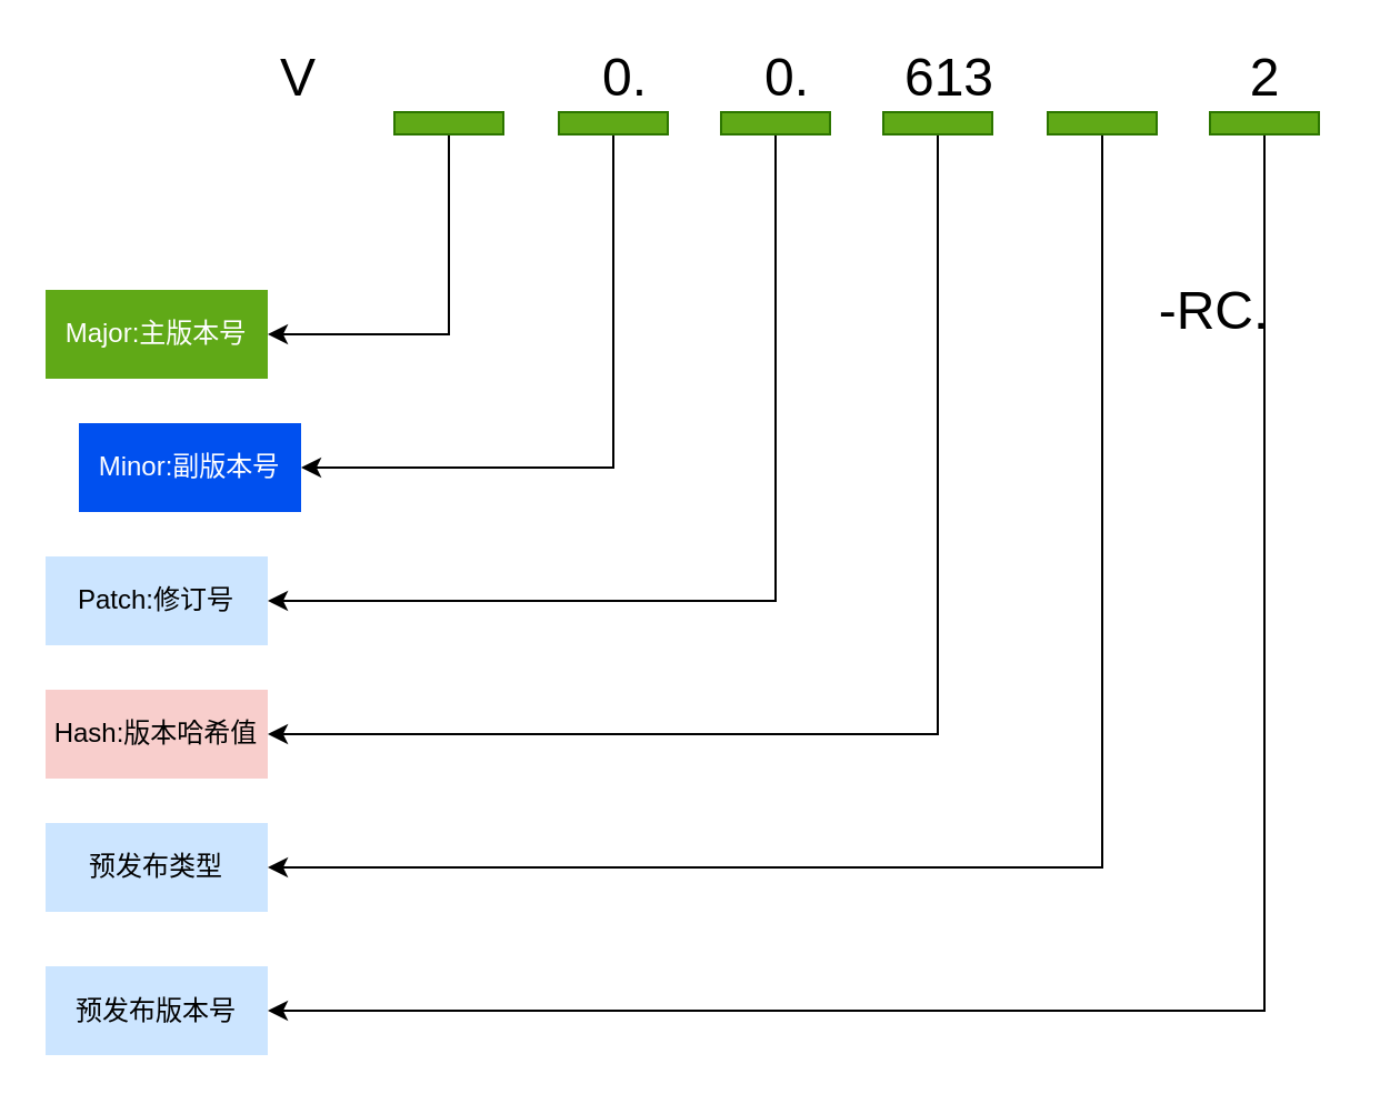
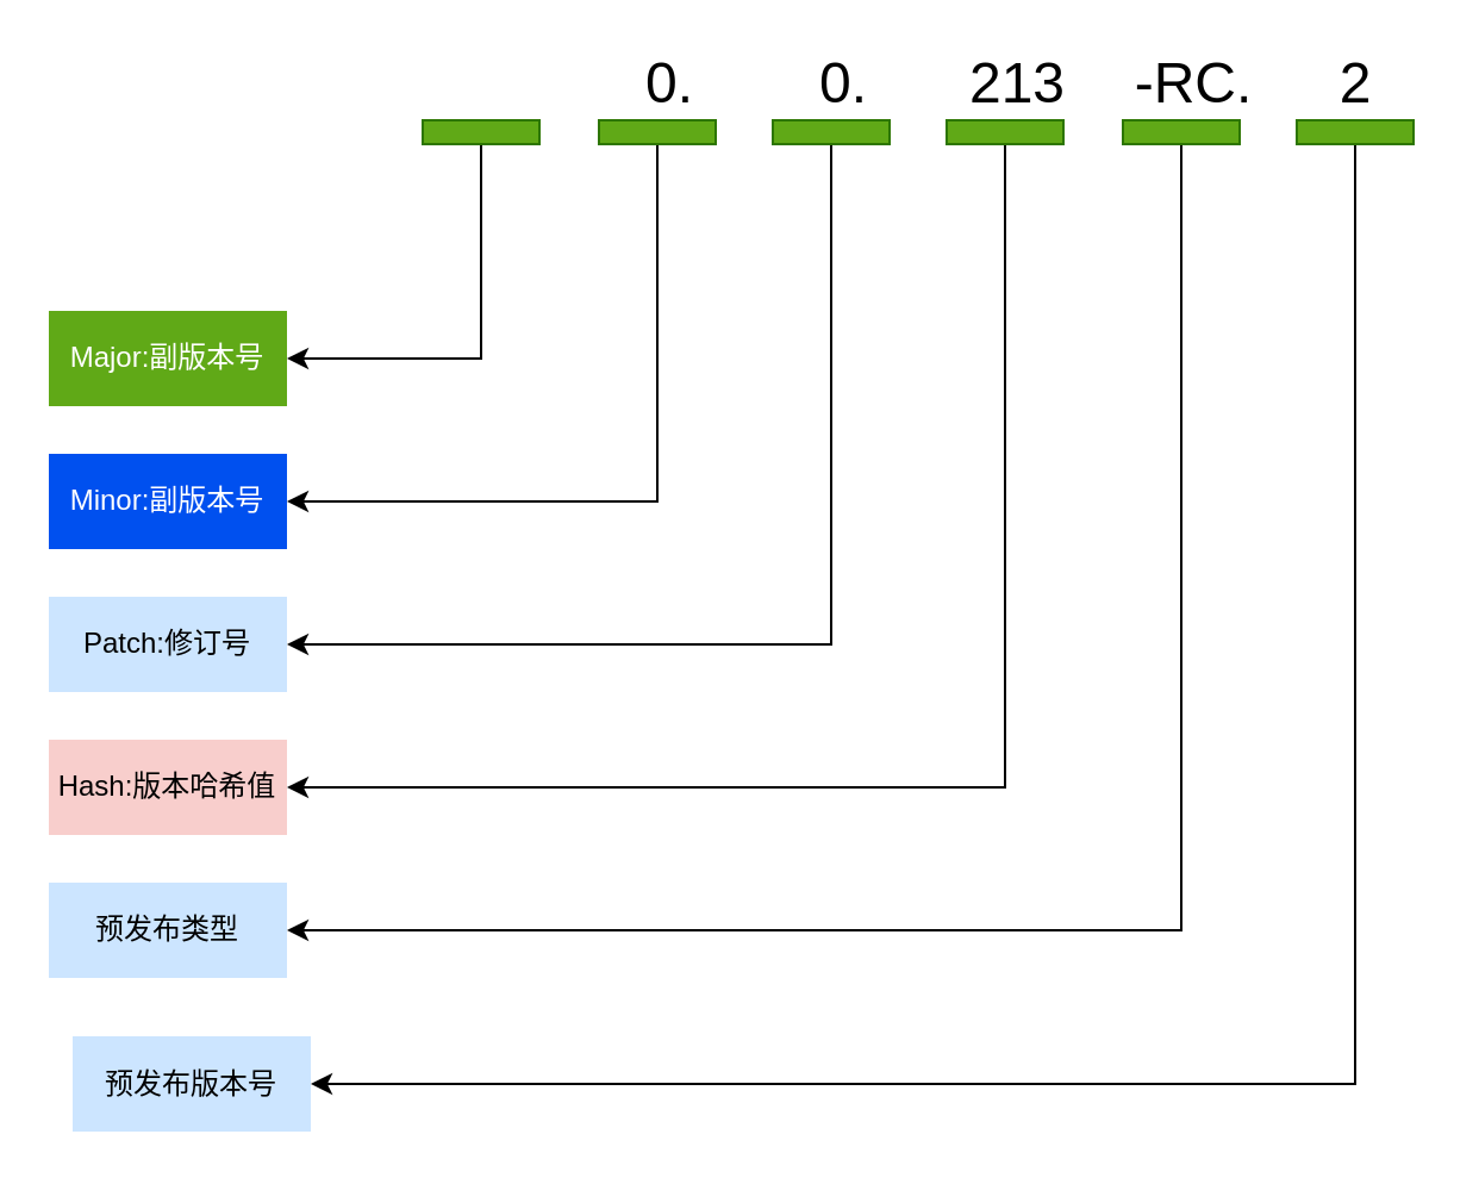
- <mxCell id="2" value="V" style="text;html=1;strokeColor=none;fillColor=none;align=center;verticalAlign=middle;whiteSpace=wrap;rounded=0;fontSize=24;" vertex="1" parent="1"><mxGeometry x="104" y="20" width="60" height="30" as="geometry" /></mxCell>
- <mxCell id="6" value="613" style="text;html=1;strokeColor=none;fillColor=none;align=center;verticalAlign=middle;whiteSpace=wrap;rounded=0;fontSize=24;" vertex="1" parent="1"><mxGeometry x="397" y="20" width="60" height="30" as="geometry" /></mxCell>
+ <mxCell id="6" value="213" style="text;html=1;strokeColor=none;fillColor=none;align=center;verticalAlign=middle;whiteSpace=wrap;rounded=0;fontSize=24;" vertex="1" parent="1"><mxGeometry x="397" y="20" width="60" height="30" as="geometry" /></mxCell>
- <mxCell id="5" value="-RC." style="text;html=1;strokeColor=none;fillColor=none;align=center;verticalAlign=middle;whiteSpace=wrap;rounded=0;fontSize=24;" vertex="1" parent="1"><mxGeometry x="516" y="125" width="60" height="30" as="geometry" /></mxCell>
+ <mxCell id="5" value="-RC." style="text;html=1;strokeColor=none;fillColor=none;align=center;verticalAlign=middle;whiteSpace=wrap;rounded=0;fontSize=24;" vertex="1" parent="1"><mxGeometry x="471" y="20" width="60" height="30" as="geometry" /></mxCell>
- <mxCell id="21" value="Major:主版本号" style="rounded=0;whiteSpace=wrap;html=1;fillColor=#60a917;fontColor=#ffffff;strokeColor=none;" vertex="1" parent="1"><mxGeometry x="20" y="130" width="100" height="40" as="geometry" /></mxCell>
+ <mxCell id="21" value="Major:副版本号" style="rounded=0;whiteSpace=wrap;html=1;fillColor=#60a917;fontColor=#ffffff;strokeColor=none;" vertex="1" parent="1"><mxGeometry x="20" y="130" width="100" height="40" as="geometry" /></mxCell>
- <mxCell id="22" value="Minor:副版本号" style="rounded=0;whiteSpace=wrap;html=1;fillColor=#0050ef;fontColor=#ffffff;strokeColor=none;" vertex="1" parent="1"><mxGeometry x="35" y="190" width="100" height="40" as="geometry" /></mxCell>
+ <mxCell id="22" value="Minor:副版本号" style="rounded=0;whiteSpace=wrap;html=1;fillColor=#0050ef;fontColor=#ffffff;strokeColor=none;" vertex="1" parent="1"><mxGeometry x="20" y="190" width="100" height="40" as="geometry" /></mxCell>
- <mxCell id="26" value="预发布版本号" style="rounded=0;whiteSpace=wrap;html=1;fillColor=#cce5ff;strokeColor=none;" vertex="1" parent="1"><mxGeometry x="20" y="434.5" width="100" height="40" as="geometry" /></mxCell>
+ <mxCell id="26" value="预发布版本号" style="rounded=0;whiteSpace=wrap;html=1;fillColor=#cce5ff;strokeColor=none;" vertex="1" parent="1"><mxGeometry x="30" y="434.5" width="100" height="40" as="geometry" /></mxCell>
